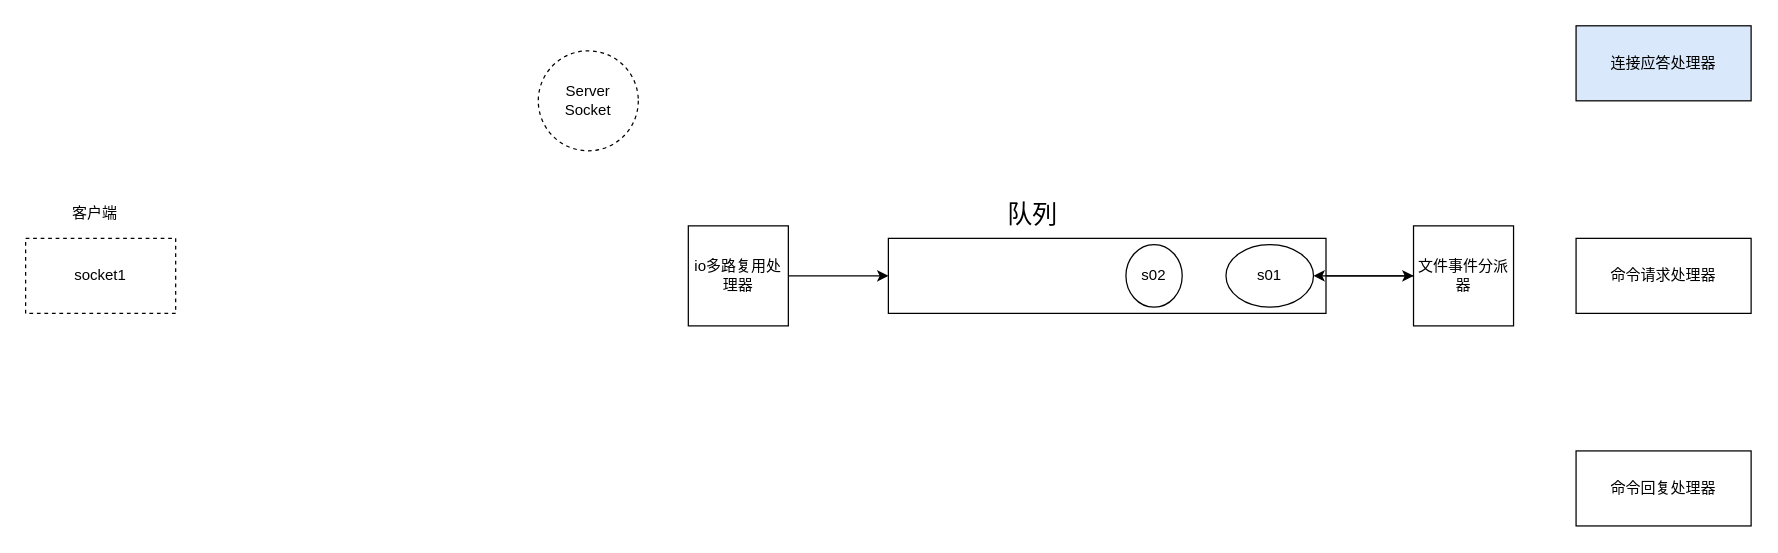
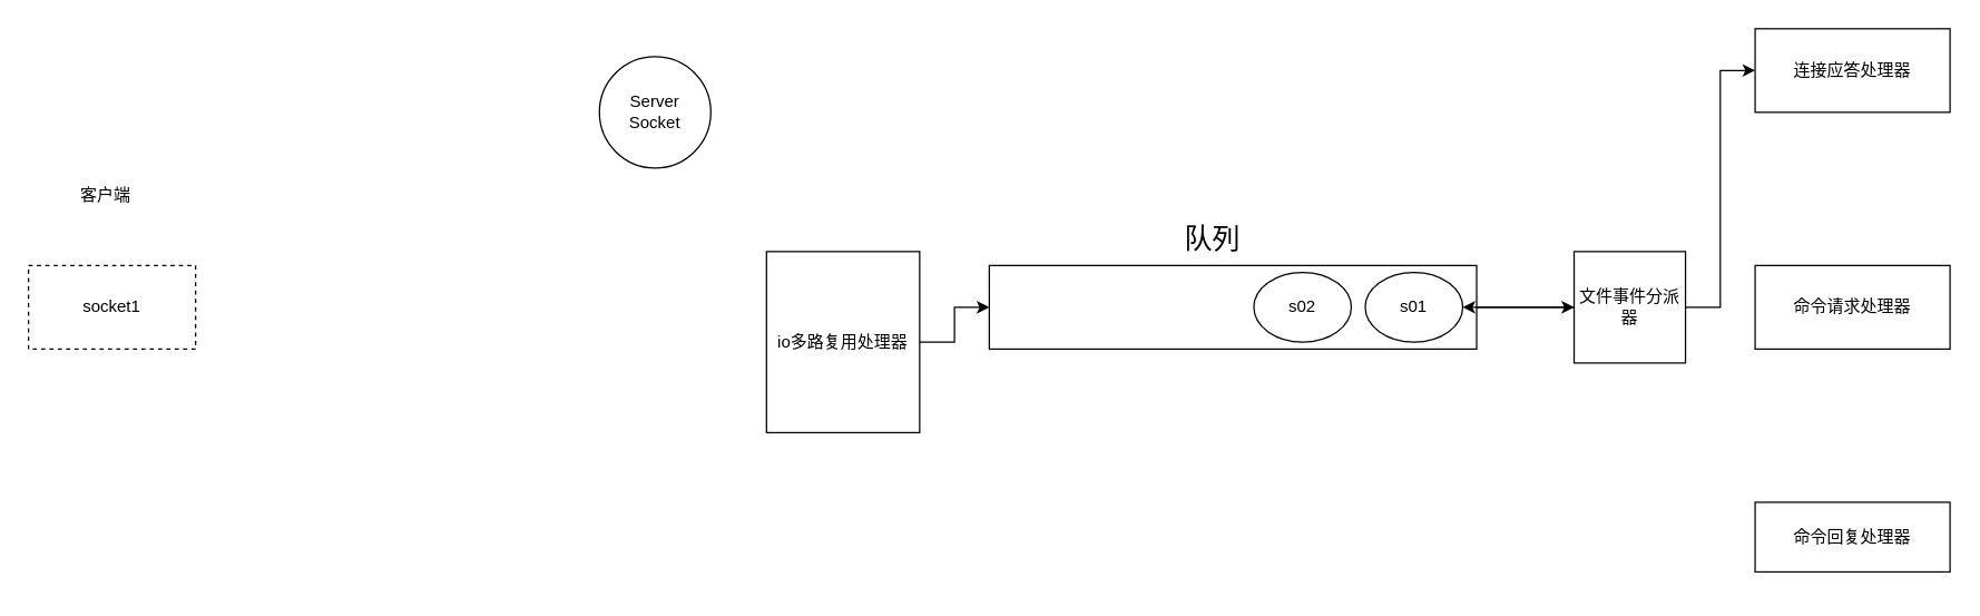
- <mxCell id="12" value="连接应答处理器" style="rounded=0;whiteSpace=wrap;html=1;fillColor=#dae8fc;" vertex="1" parent="1"><mxGeometry x="1260" y="20" width="140" height="60" as="geometry" /></mxCell>
+ <mxCell id="12" value="连接应答处理器" style="rounded=0;whiteSpace=wrap;html=1;" vertex="1" parent="1"><mxGeometry x="1260" y="20" width="140" height="60" as="geometry" /></mxCell>
- <mxCell id="4" value="Server&lt;br&gt;Socket" style="ellipse;whiteSpace=wrap;html=1;aspect=fixed;dashed=1;" vertex="1" parent="1"><mxGeometry x="430" y="40" width="80" height="80" as="geometry" /></mxCell>
+ <mxCell id="4" value="Server&lt;br&gt;Socket" style="ellipse;whiteSpace=wrap;html=1;aspect=fixed;" vertex="1" parent="1"><mxGeometry x="430" y="40" width="80" height="80" as="geometry" /></mxCell>
+ <mxCell id="9" style="edgeStyle=orthogonalEdgeStyle;rounded=0;orthogonalLoop=1;jettySize=auto;html=1;entryX=0;entryY=0.5;entryDx=0;entryDy=0;" edge="1" parent="1" source="11" target="12"><mxGeometry relative="1" as="geometry" /></mxCell>
- <mxCell id="3" value="客户端" style="text;html=1;align=center;verticalAlign=middle;resizable=0;points=[];autosize=1;" vertex="1" parent="1"><mxGeometry x="50" y="160" width="50" height="20" as="geometry" /></mxCell>
+ <mxCell id="3" value="客户端" style="text;html=1;align=center;verticalAlign=middle;resizable=0;points=[];autosize=1;" vertex="1" parent="1"><mxGeometry x="50" y="130" width="50" height="20" as="geometry" /></mxCell>
- <mxCell id="15" value="&lt;font style=&quot;font-size: 20px&quot;&gt;队列&lt;/font&gt;" style="text;html=1;align=center;verticalAlign=middle;resizable=0;points=[];autosize=1;" vertex="1" parent="1"><mxGeometry x="795" y="160" width="60" height="20" as="geometry" /></mxCell>
+ <mxCell id="15" value="&lt;font style=&quot;font-size: 20px&quot;&gt;队列&lt;/font&gt;" style="text;html=1;align=center;verticalAlign=middle;resizable=0;points=[];autosize=1;" vertex="1" parent="1"><mxGeometry x="840" y="160" width="60" height="20" as="geometry" /></mxCell>
- <mxCell id="6" value="io多路复用处理器" style="whiteSpace=wrap;html=1;aspect=fixed;" vertex="1" parent="1"><mxGeometry x="550" y="180" width="80" height="80" as="geometry" /></mxCell>
+ <mxCell id="6" value="io多路复用处理器" style="whiteSpace=wrap;html=1;aspect=fixed;" vertex="1" parent="1"><mxGeometry x="550" y="180" width="110" height="130" as="geometry" /></mxCell>
- <mxCell id="17" value="s02" style="ellipse;whiteSpace=wrap;html=1;" vertex="1" parent="1"><mxGeometry x="900" y="195" width="45" height="50" as="geometry" /></mxCell>
+ <mxCell id="17" value="s02" style="ellipse;whiteSpace=wrap;html=1;" vertex="1" parent="1"><mxGeometry x="900" y="195" width="70" height="50" as="geometry" /></mxCell>
- <mxCell id="14" value="命令回复处理器" style="rounded=0;whiteSpace=wrap;html=1;" vertex="1" parent="1"><mxGeometry x="1260" y="360" width="140" height="60" as="geometry" /></mxCell>
+ <mxCell id="14" value="命令回复处理器" style="rounded=0;whiteSpace=wrap;html=1;" vertex="1" parent="1"><mxGeometry x="1260" y="360" width="140" height="50" as="geometry" /></mxCell>
